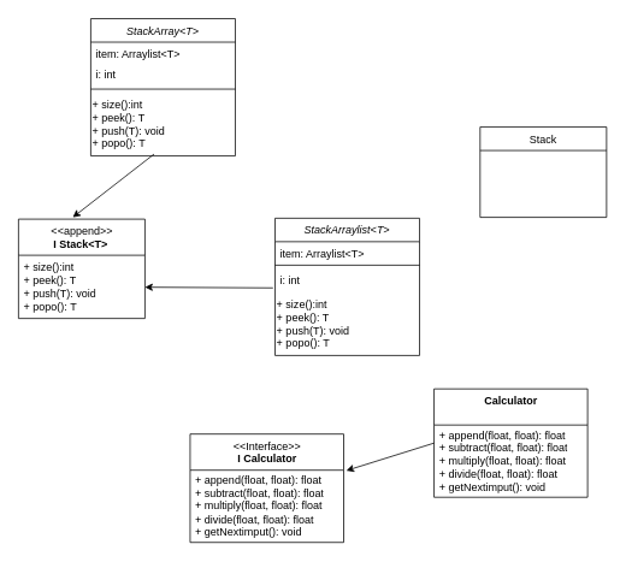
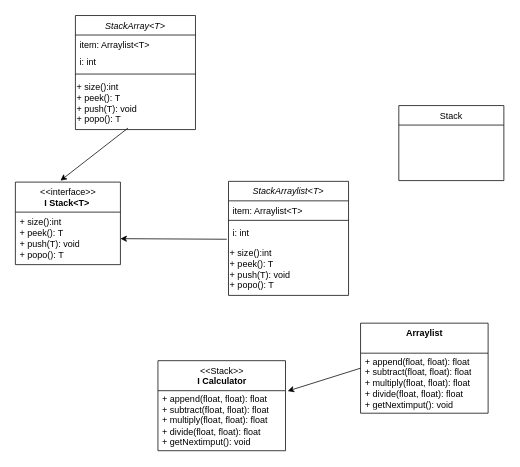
- <mxCell id="7" value="&amp;lt;&amp;lt;append&amp;gt;&amp;gt;&lt;br&gt;&lt;b&gt;I Stack&amp;lt;T&amp;gt;&amp;nbsp;&lt;/b&gt;" style="swimlane;fontStyle=0;align=center;verticalAlign=top;childLayout=stackLayout;horizontal=1;startSize=40;horizontalStack=0;resizeParent=1;resizeParentMax=0;resizeLast=0;collapsible=0;marginBottom=0;html=1;" vertex="1" parent="1"><mxGeometry x="20" y="242" width="140" height="110" as="geometry" /></mxCell>
+ <mxCell id="7" value="&amp;lt;&amp;lt;interface&amp;gt;&amp;gt;&lt;br&gt;&lt;b&gt;I Stack&amp;lt;T&amp;gt;&amp;nbsp;&lt;/b&gt;" style="swimlane;fontStyle=0;align=center;verticalAlign=top;childLayout=stackLayout;horizontal=1;startSize=40;horizontalStack=0;resizeParent=1;resizeParentMax=0;resizeLast=0;collapsible=0;marginBottom=0;html=1;" vertex="1" parent="1"><mxGeometry x="20" y="242" width="140" height="110" as="geometry" /></mxCell>
- <mxCell id="16" value="&lt;b&gt;Calculator&lt;/b&gt;" style="swimlane;fontStyle=0;align=center;verticalAlign=top;childLayout=stackLayout;horizontal=1;startSize=40;horizontalStack=0;resizeParent=1;resizeParentMax=0;resizeLast=0;collapsible=0;marginBottom=0;html=1;" vertex="1" parent="1"><mxGeometry x="480" y="430" width="170" height="120" as="geometry" /></mxCell>
+ <mxCell id="16" value="&lt;b&gt;Arraylist&lt;/b&gt;" style="swimlane;fontStyle=0;align=center;verticalAlign=top;childLayout=stackLayout;horizontal=1;startSize=40;horizontalStack=0;resizeParent=1;resizeParentMax=0;resizeLast=0;collapsible=0;marginBottom=0;html=1;" vertex="1" parent="1"><mxGeometry x="480" y="430" width="170" height="120" as="geometry" /></mxCell>
- <mxCell id="14" value="&amp;lt;&amp;lt;Interface&amp;gt;&amp;gt;&lt;br&gt;&lt;b&gt;I Calculator&lt;/b&gt;" style="swimlane;fontStyle=0;align=center;verticalAlign=top;childLayout=stackLayout;horizontal=1;startSize=40;horizontalStack=0;resizeParent=1;resizeParentMax=0;resizeLast=0;collapsible=0;marginBottom=0;html=1;" vertex="1" parent="1"><mxGeometry x="210" y="480" width="170" height="120" as="geometry" /></mxCell>
+ <mxCell id="14" value="&amp;lt;&amp;lt;Stack&amp;gt;&amp;gt;&lt;br&gt;&lt;b&gt;I Calculator&lt;/b&gt;" style="swimlane;fontStyle=0;align=center;verticalAlign=top;childLayout=stackLayout;horizontal=1;startSize=40;horizontalStack=0;resizeParent=1;resizeParentMax=0;resizeLast=0;collapsible=0;marginBottom=0;html=1;" vertex="1" parent="1"><mxGeometry x="210" y="480" width="170" height="120" as="geometry" /></mxCell>
